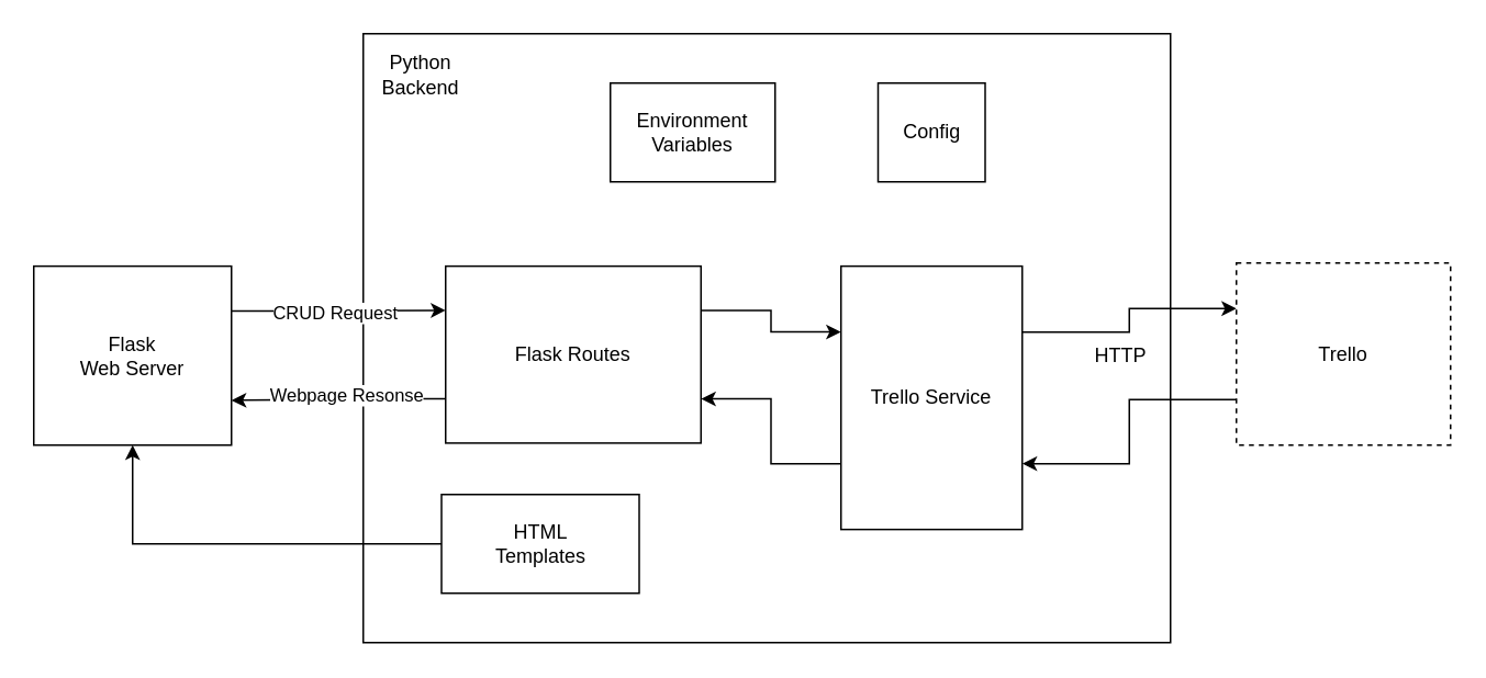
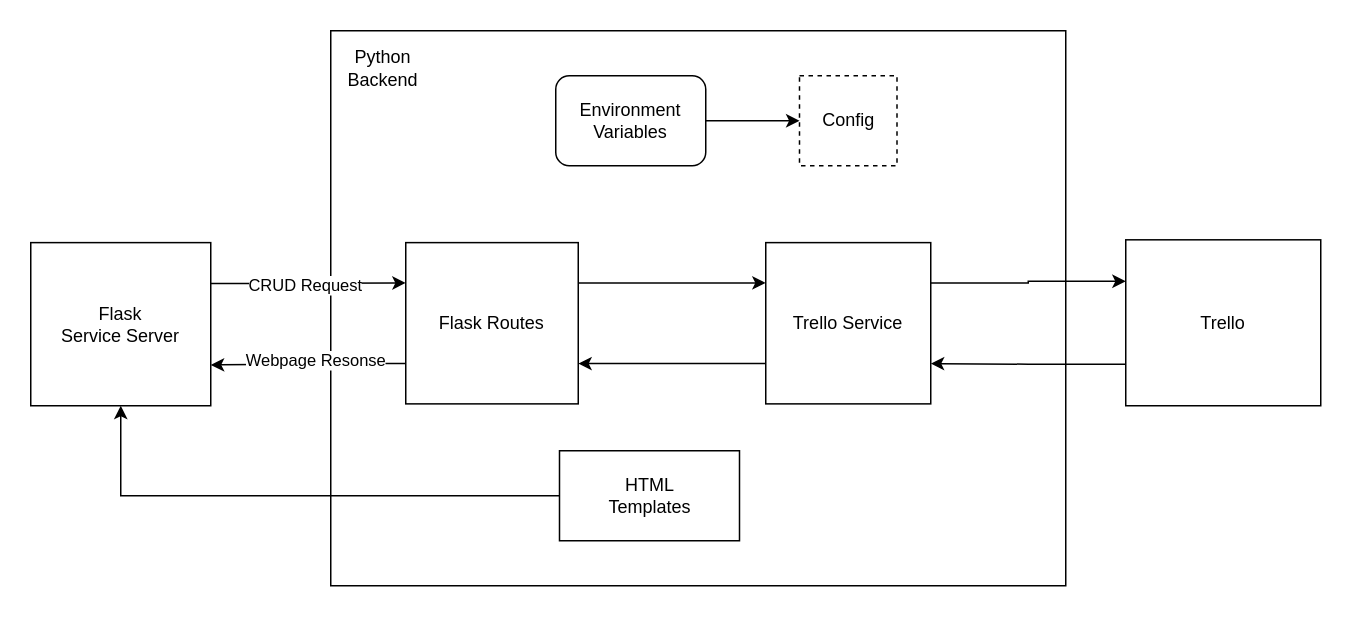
- <mxCell id="9" value="Environment&lt;div&gt;Variables&lt;/div&gt;" style="rounded=0;whiteSpace=wrap;html=1;" vertex="1" parent="1"><mxGeometry x="370" y="50" width="100" height="60" as="geometry" /></mxCell>
+ <mxCell id="9" value="Environment&lt;div&gt;Variables&lt;/div&gt;" style="whiteSpace=wrap;html=1;rounded=1;" vertex="1" parent="1"><mxGeometry x="370" y="50" width="100" height="60" as="geometry" /></mxCell>
+ <mxCell id="8" style="edgeStyle=orthogonalEdgeStyle;rounded=0;orthogonalLoop=1;jettySize=auto;html=1;entryX=0;entryY=0.5;entryDx=0;entryDy=0;" edge="1" parent="1" source="9" target="7"><mxGeometry relative="1" as="geometry" /></mxCell>
- <mxCell id="7" value="Config" style="rounded=0;whiteSpace=wrap;html=1;" vertex="1" parent="1"><mxGeometry x="532.5" y="50" width="65" height="60" as="geometry" /></mxCell>
+ <mxCell id="7" value="Config" style="rounded=0;whiteSpace=wrap;html=1;dashed=1;" vertex="1" parent="1"><mxGeometry x="532.5" y="50" width="65" height="60" as="geometry" /></mxCell>
- <mxCell id="13" value="Flask Routes" style="rounded=0;whiteSpace=wrap;html=1;" vertex="1" parent="1"><mxGeometry x="270" y="161.25" width="155" height="107.5" as="geometry" /></mxCell>
+ <mxCell id="13" value="Flask Routes" style="rounded=0;whiteSpace=wrap;html=1;" vertex="1" parent="1"><mxGeometry x="270" y="161.25" width="115" height="107.5" as="geometry" /></mxCell>
- <mxCell id="18" value="Trello" style="rounded=0;whiteSpace=wrap;html=1;dashed=1;" vertex="1" parent="1"><mxGeometry x="750" y="159.38" width="130" height="110.62" as="geometry" /></mxCell>
+ <mxCell id="18" value="Trello" style="rounded=0;whiteSpace=wrap;html=1;" vertex="1" parent="1"><mxGeometry x="750" y="159.38" width="130" height="110.62" as="geometry" /></mxCell>
- <mxCell id="6" value="Flask&lt;div&gt;Web Server&lt;/div&gt;" style="rounded=0;whiteSpace=wrap;html=1;" vertex="1" parent="1"><mxGeometry x="20" y="161.25" width="120" height="108.75" as="geometry" /></mxCell>
+ <mxCell id="6" value="Flask&lt;div&gt;Service Server&lt;/div&gt;" style="rounded=0;whiteSpace=wrap;html=1;" vertex="1" parent="1"><mxGeometry x="20" y="161.25" width="120" height="108.75" as="geometry" /></mxCell>
- <mxCell id="21" value="HTTP" style="text;html=1;align=center;verticalAlign=middle;whiteSpace=wrap;rounded=0;" vertex="1" parent="1"><mxGeometry x="650" y="201" width="60" height="30" as="geometry" /></mxCell>
- <mxCell id="16" value="Trello Service" style="rounded=0;whiteSpace=wrap;html=1;" vertex="1" parent="1"><mxGeometry x="510" y="161.25" width="110" height="160" as="geometry" /></mxCell>
+ <mxCell id="16" value="Trello Service" style="rounded=0;whiteSpace=wrap;html=1;" vertex="1" parent="1"><mxGeometry x="510" y="161.25" width="110" height="107.5" as="geometry" /></mxCell>
- <mxCell id="20" value="HTML&lt;div&gt;Templates&lt;/div&gt;" style="rounded=0;whiteSpace=wrap;html=1;" vertex="1" parent="1"><mxGeometry x="267.5" y="300" width="120" height="60" as="geometry" /></mxCell>
+ <mxCell id="20" value="HTML&lt;div&gt;Templates&lt;/div&gt;" style="rounded=0;whiteSpace=wrap;html=1;" vertex="1" parent="1"><mxGeometry x="372.5" y="300" width="120" height="60" as="geometry" /></mxCell>
